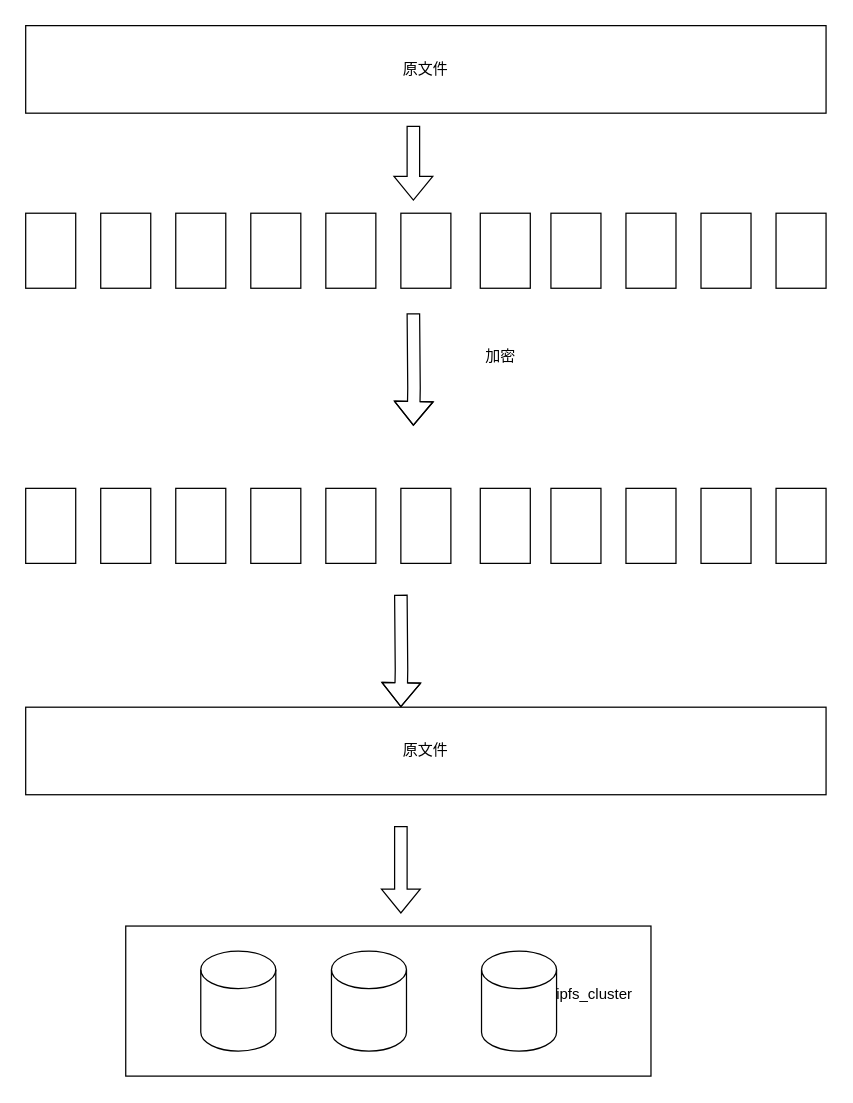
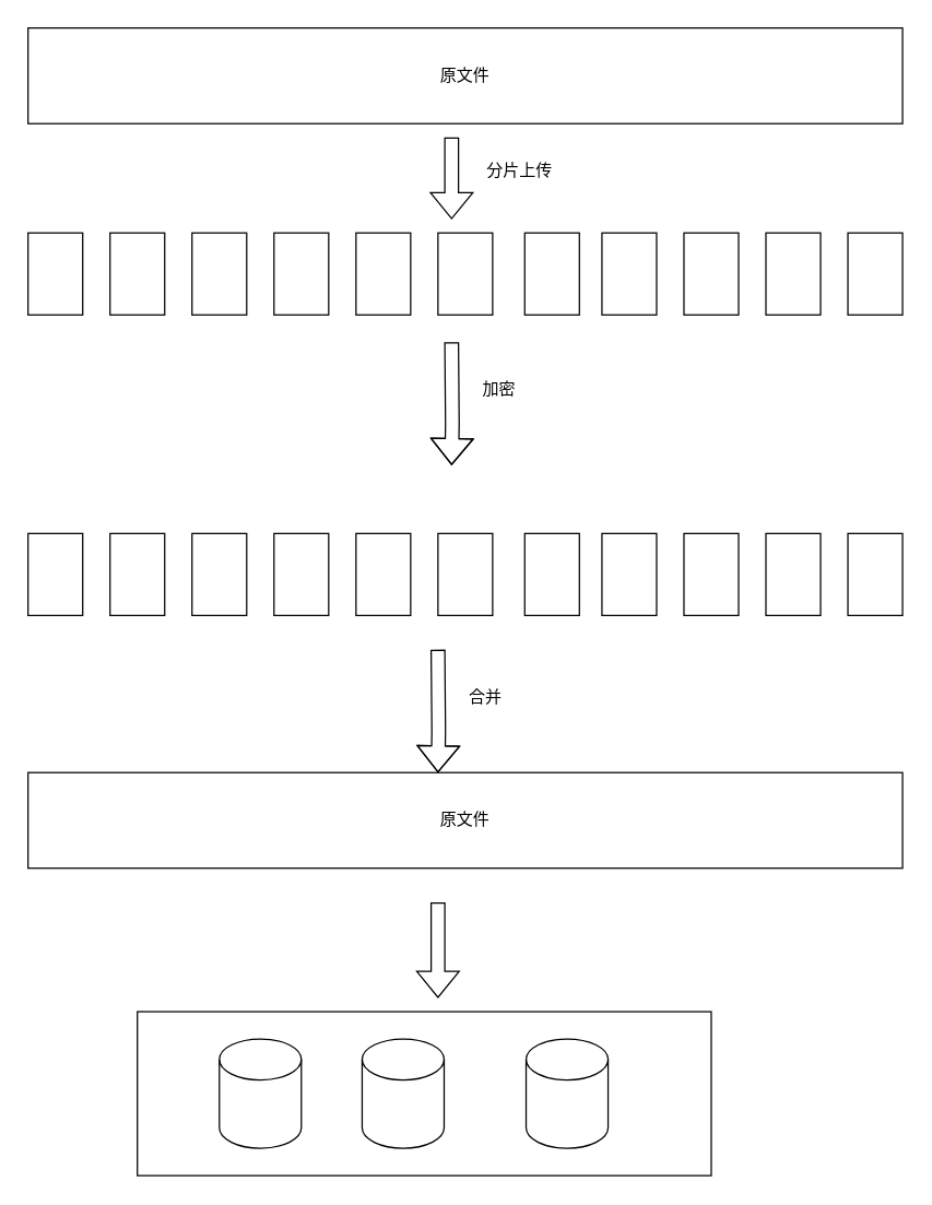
+ <mxCell id="16" value="分片上传" style="text;html=1;strokeColor=none;fillColor=none;align=center;verticalAlign=middle;whiteSpace=wrap;rounded=0;" vertex="1" parent="1"><mxGeometry x="350" y="110" width="60" height="30" as="geometry" /></mxCell>
- <mxCell id="29" value="加密" style="text;html=1;strokeColor=none;fillColor=none;align=center;verticalAlign=middle;whiteSpace=wrap;rounded=0;" vertex="1" parent="1"><mxGeometry x="369.5" y="270" width="60" height="30" as="geometry" /></mxCell>
+ <mxCell id="29" value="加密" style="text;html=1;strokeColor=none;fillColor=none;align=center;verticalAlign=middle;whiteSpace=wrap;rounded=0;" vertex="1" parent="1"><mxGeometry x="334.5" y="270" width="60" height="30" as="geometry" /></mxCell>
+ <mxCell id="32" value="合并" style="text;html=1;strokeColor=none;fillColor=none;align=center;verticalAlign=middle;whiteSpace=wrap;rounded=0;" vertex="1" parent="1"><mxGeometry x="324.5" y="495" width="60" height="30" as="geometry" /></mxCell>
- <mxCell id="36" value="ipfs_cluster" style="text;html=1;strokeColor=none;fillColor=none;align=center;verticalAlign=middle;whiteSpace=wrap;rounded=0;" vertex="1" parent="1"><mxGeometry x="445" y="780" width="60" height="30" as="geometry" /></mxCell>
